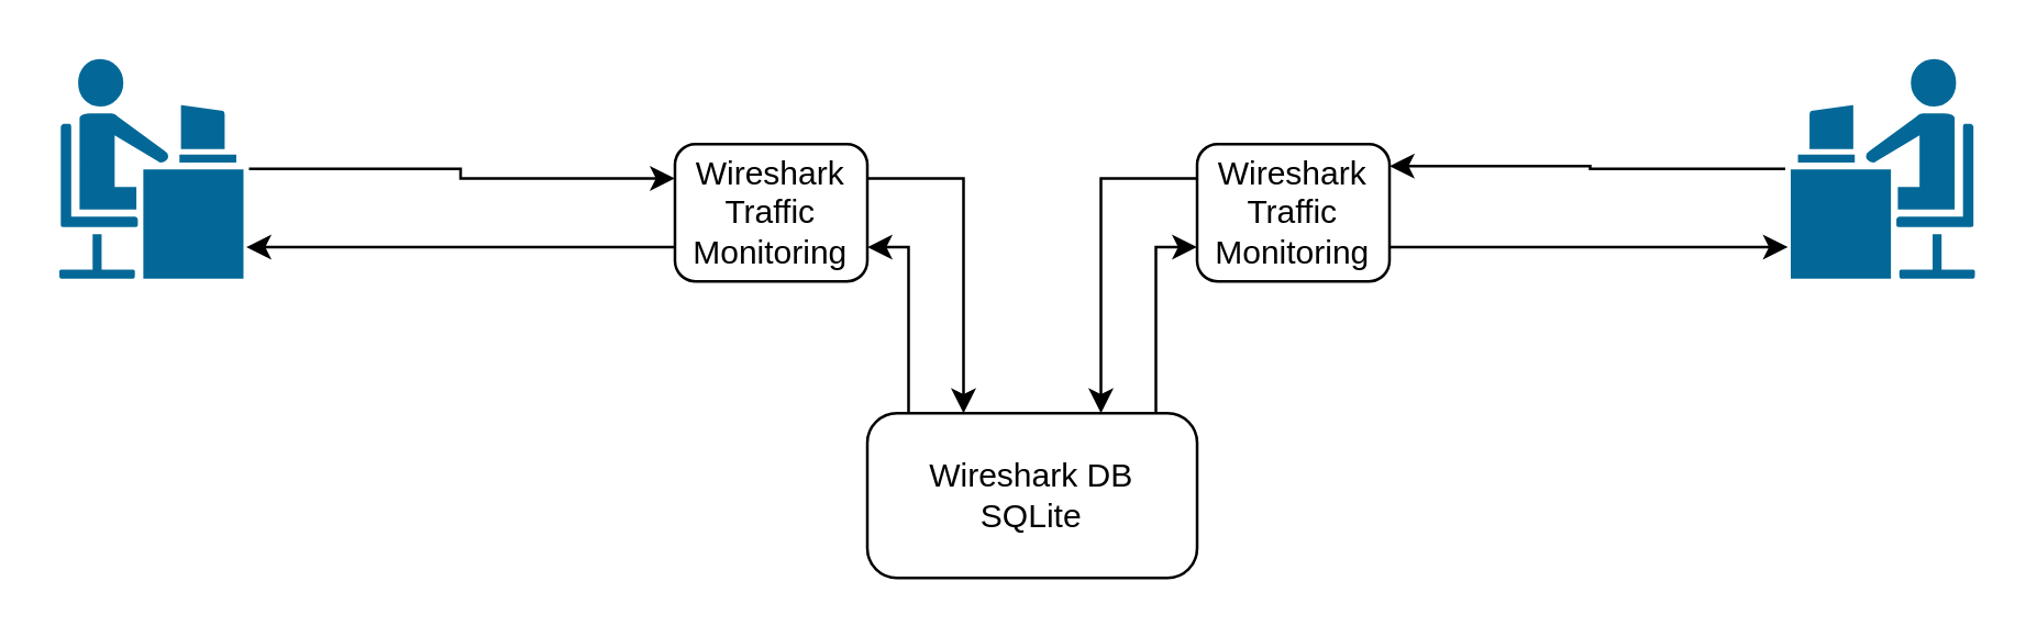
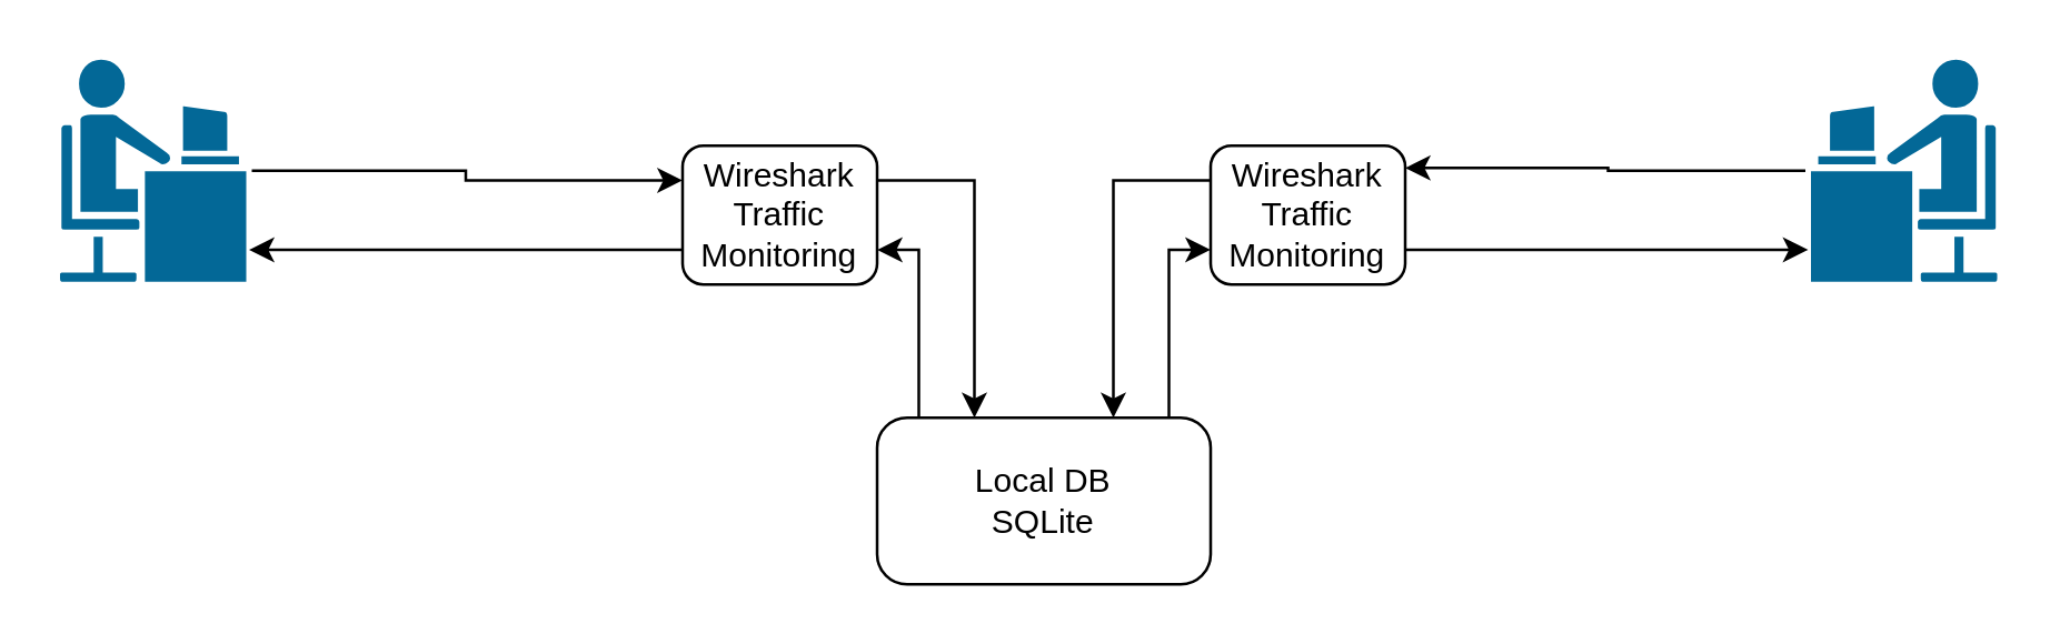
- <mxCell id="6" value="Wireshark DB&lt;br&gt;SQLite" style="rounded=1;whiteSpace=wrap;html=1;arcSize=18;" vertex="1" parent="1"><mxGeometry x="315" y="150" width="120" height="60" as="geometry" /></mxCell>
+ <mxCell id="6" value="Local DB&lt;br&gt;SQLite" style="rounded=1;whiteSpace=wrap;html=1;arcSize=18;" vertex="1" parent="1"><mxGeometry x="315" y="150" width="120" height="60" as="geometry" /></mxCell>
